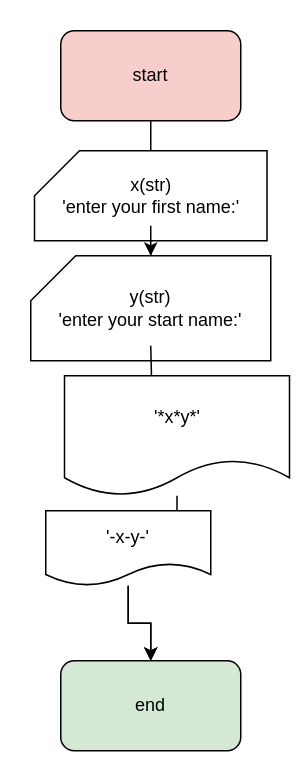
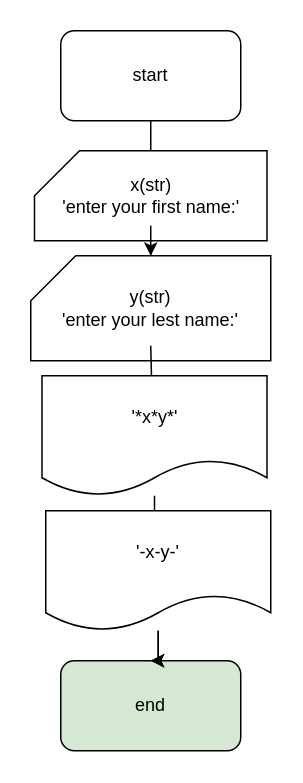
- <mxCell id="4" value="start" style="rounded=1;whiteSpace=wrap;html=1;fillColor=#f8cecc;" parent="1" vertex="1"><mxGeometry x="40" y="20" width="120" height="60" as="geometry" /></mxCell>
+ <mxCell id="4" value="start" style="rounded=1;whiteSpace=wrap;html=1;" parent="1" vertex="1"><mxGeometry x="40" y="20" width="120" height="60" as="geometry" /></mxCell>
- <mxCell id="9" value="y(str)&lt;br&gt;'enter your start name:'" style="shape=card;whiteSpace=wrap;html=1;" vertex="1" parent="1"><mxGeometry x="20" y="170" width="160" height="70" as="geometry" /></mxCell>
+ <mxCell id="9" value="y(str)&lt;br&gt;'enter your lest name:'" style="shape=card;whiteSpace=wrap;html=1;" vertex="1" parent="1"><mxGeometry x="20" y="170" width="160" height="70" as="geometry" /></mxCell>
- <mxCell id="11" value="'*x*y*'" style="shape=document;whiteSpace=wrap;html=1;boundedLbl=1;" vertex="1" parent="1"><mxGeometry x="42.5" y="250" width="150" height="80" as="geometry" /></mxCell>
+ <mxCell id="11" value="'*x*y*'" style="shape=document;whiteSpace=wrap;html=1;boundedLbl=1;" vertex="1" parent="1"><mxGeometry x="27.5" y="250" width="150" height="80" as="geometry" /></mxCell>
- <mxCell id="13" value="'-x-y-'" style="shape=document;whiteSpace=wrap;html=1;boundedLbl=1;" vertex="1" parent="1"><mxGeometry x="30" y="340" width="110" height="50" as="geometry" /></mxCell>
+ <mxCell id="13" value="'-x-y-'" style="shape=document;whiteSpace=wrap;html=1;boundedLbl=1;" vertex="1" parent="1"><mxGeometry x="30" y="340" width="150" height="80" as="geometry" /></mxCell>
